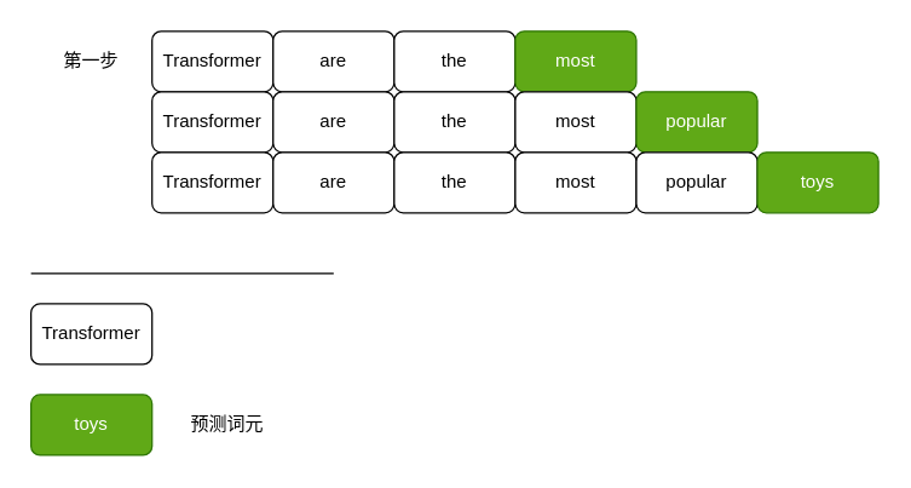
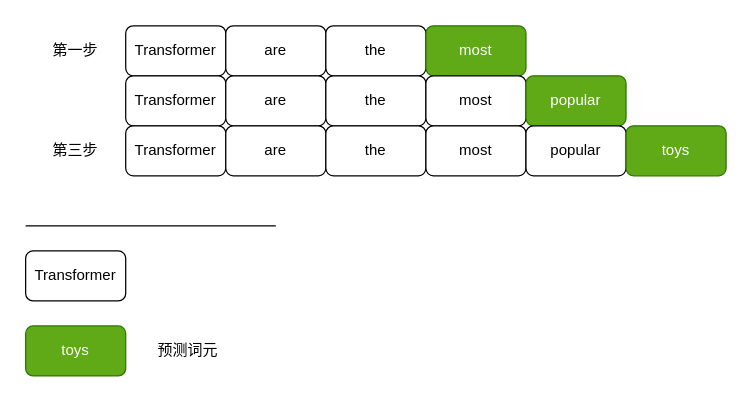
+ <mxCell id="3" value="第三步" style="text;html=1;strokeColor=none;fillColor=none;align=center;verticalAlign=middle;whiteSpace=wrap;rounded=0;" vertex="1" parent="1"><mxGeometry x="20" y="100" width="80" height="40" as="geometry" /></mxCell>
